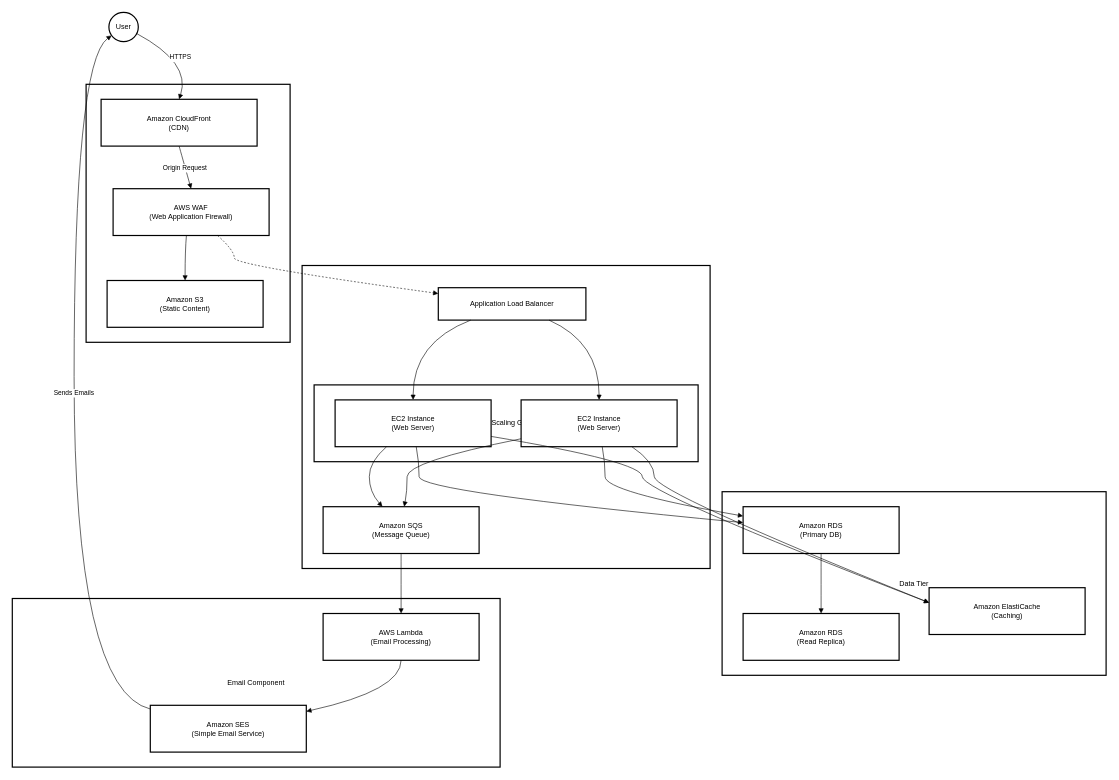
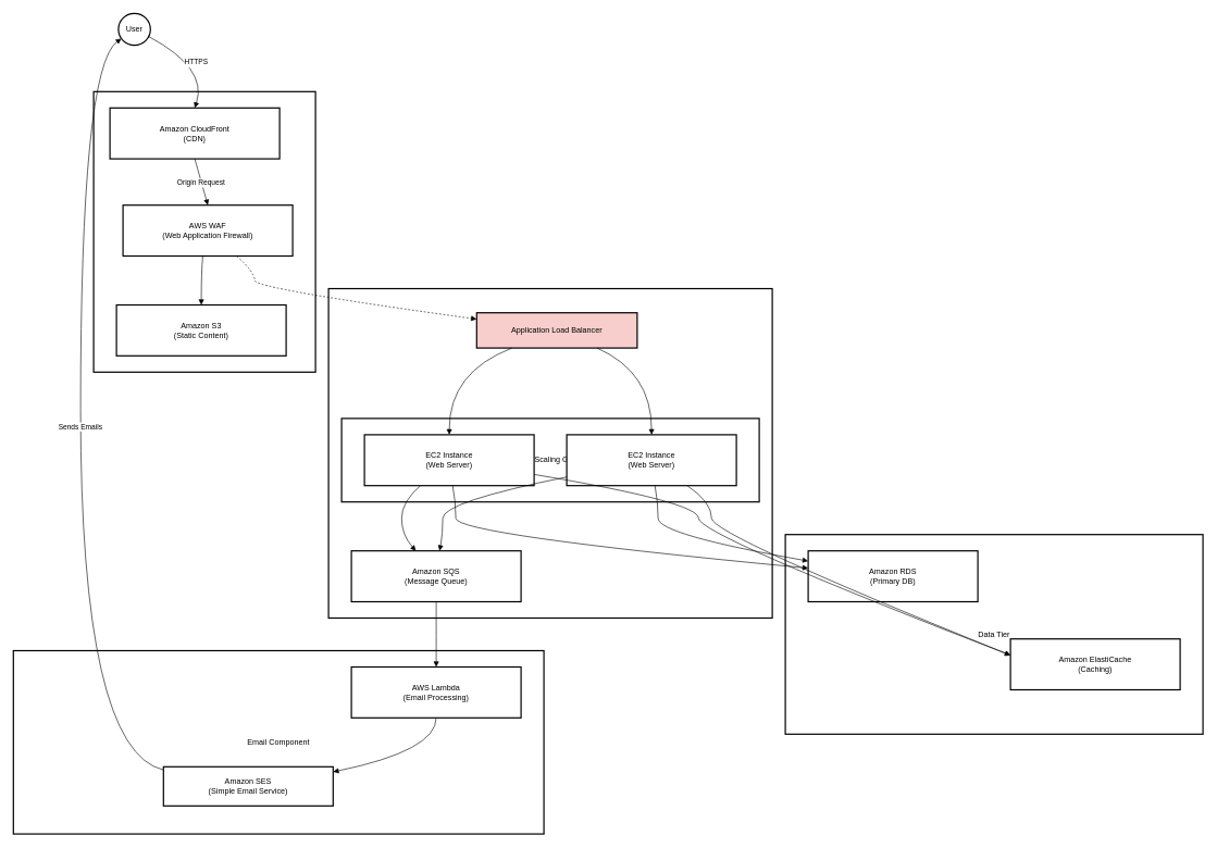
- <mxCell id="11" value="Application Load Balancer" style="whiteSpace=wrap;strokeWidth=2;" vertex="1" parent="1"><mxGeometry x="730" y="479" width="246" height="54" as="geometry" /></mxCell>
+ <mxCell id="11" value="Application Load Balancer" style="whiteSpace=wrap;strokeWidth=2;fillColor=#f8cecc;" vertex="1" parent="1"><mxGeometry x="730" y="479" width="246" height="54" as="geometry" /></mxCell>
- <mxCell id="32" value="" style="curved=1;startArrow=none;endArrow=block;exitX=0.5;exitY=1;entryX=0.5;entryY=0;rounded=0;" edge="1" parent="1" source="15" target="16"><mxGeometry relative="1" as="geometry"><Array as="points" /></mxGeometry></mxCell>
- <mxCell id="16" value="Amazon RDS&#10;(Read Replica)" style="whiteSpace=wrap;strokeWidth=2;" vertex="1" parent="1"><mxGeometry x="1238" y="1022" width="260" height="78" as="geometry" /></mxCell>
- <mxCell id="19" value="Amazon SES&#10;(Simple Email Service)" style="whiteSpace=wrap;strokeWidth=2;" vertex="1" parent="1"><mxGeometry x="250" y="1175" width="260" height="78" as="geometry" /></mxCell>
+ <mxCell id="19" value="Amazon SES&#10;(Simple Email Service)" style="whiteSpace=wrap;strokeWidth=2;" vertex="1" parent="1"><mxGeometry x="250" y="1175" width="260" height="60" as="geometry" /></mxCell>
